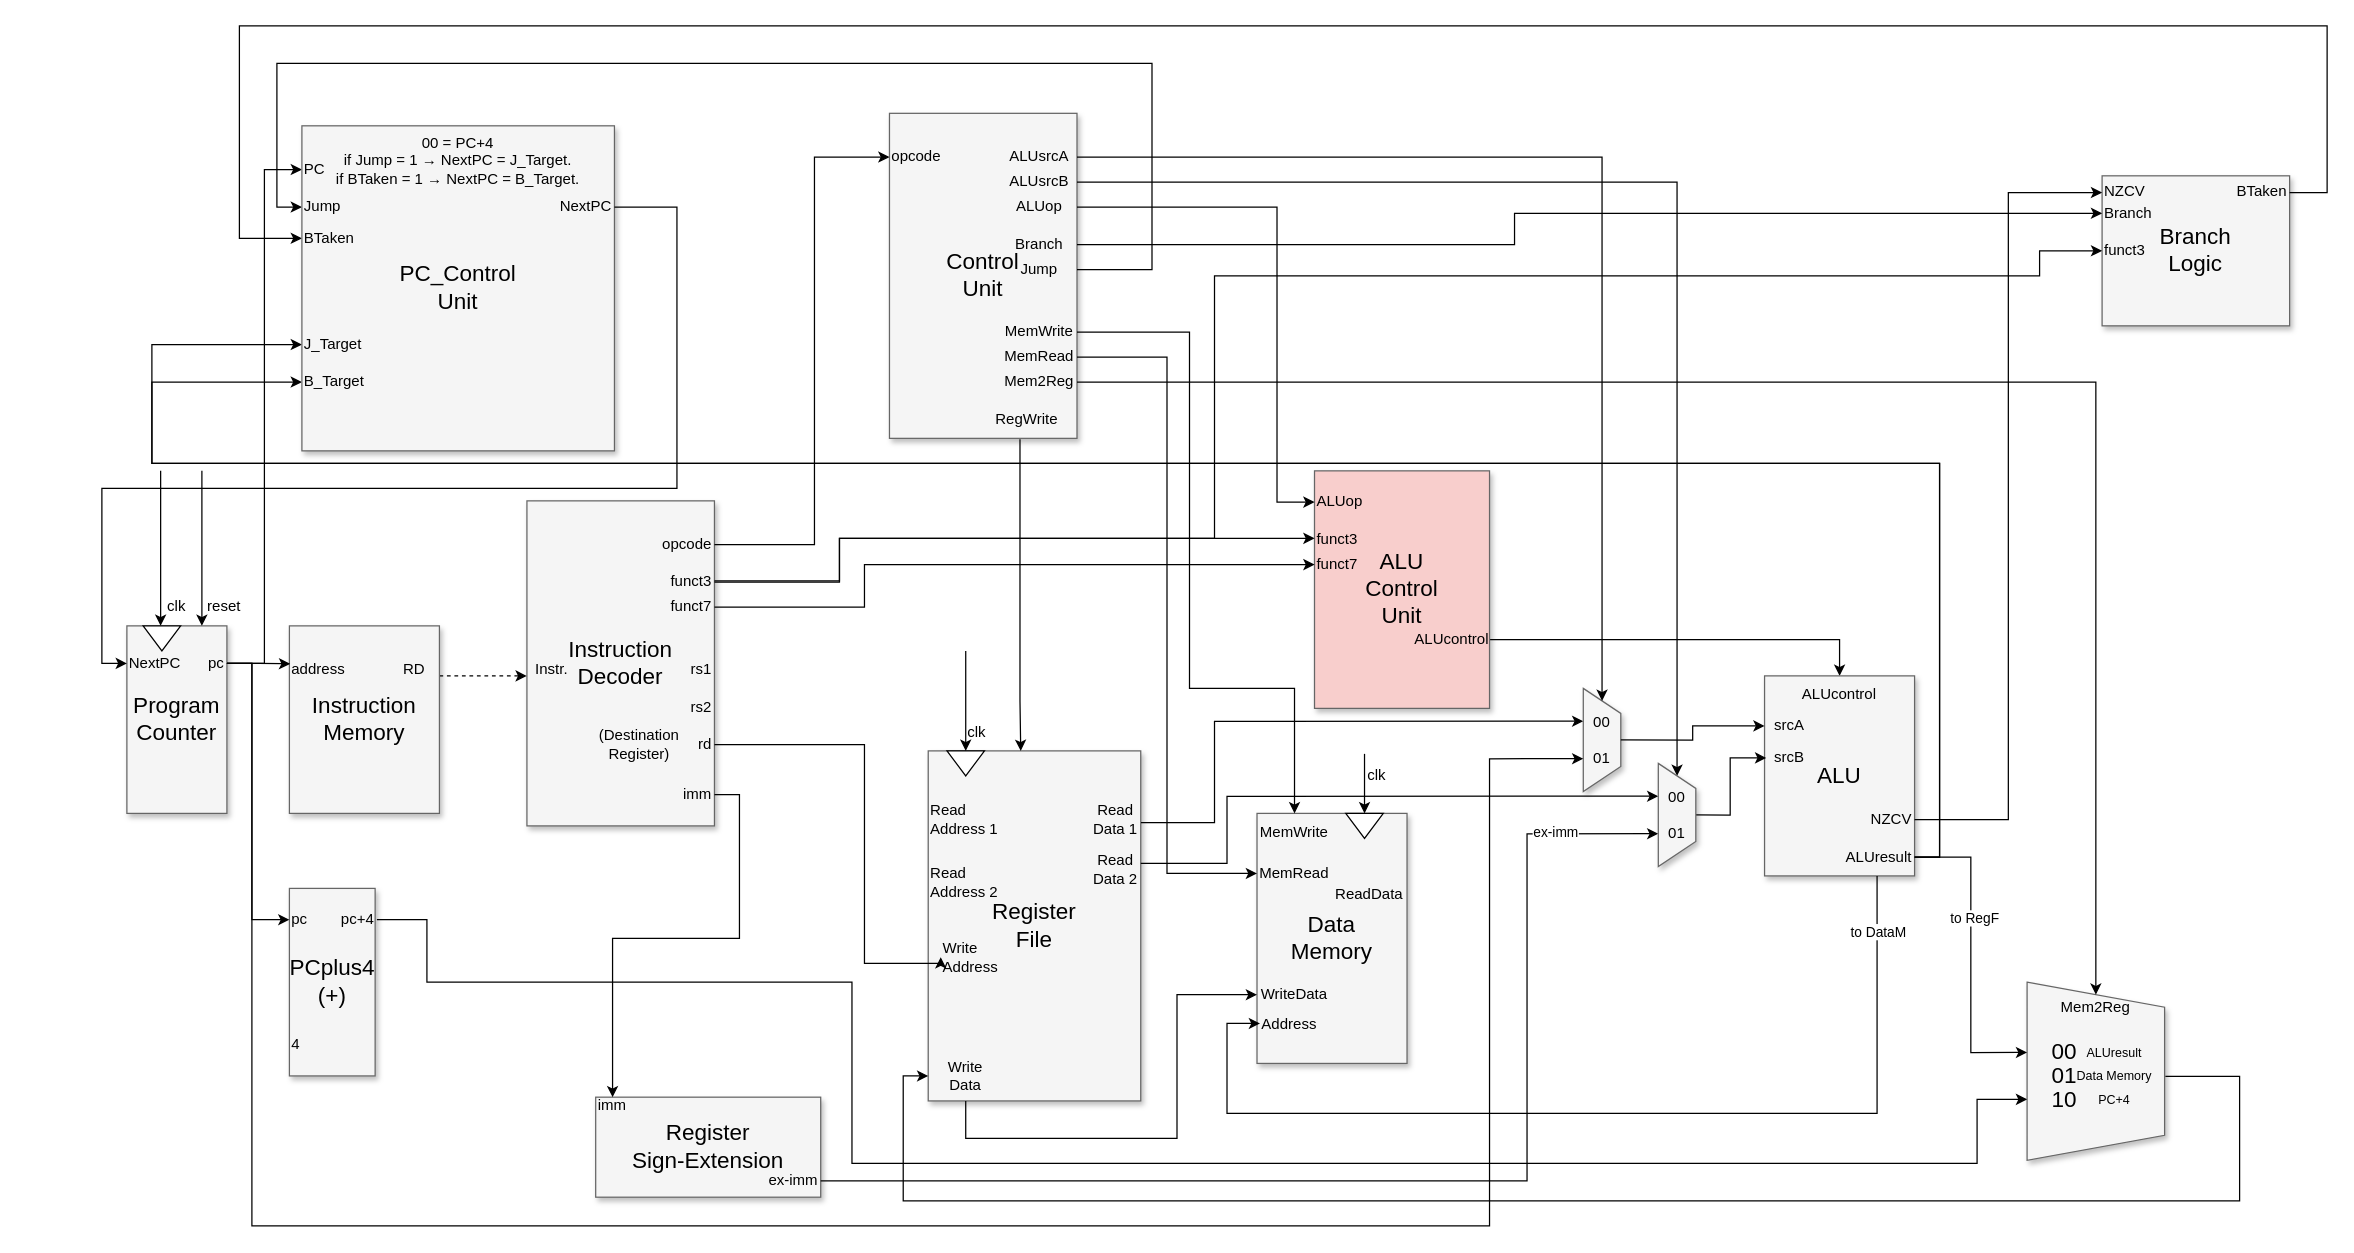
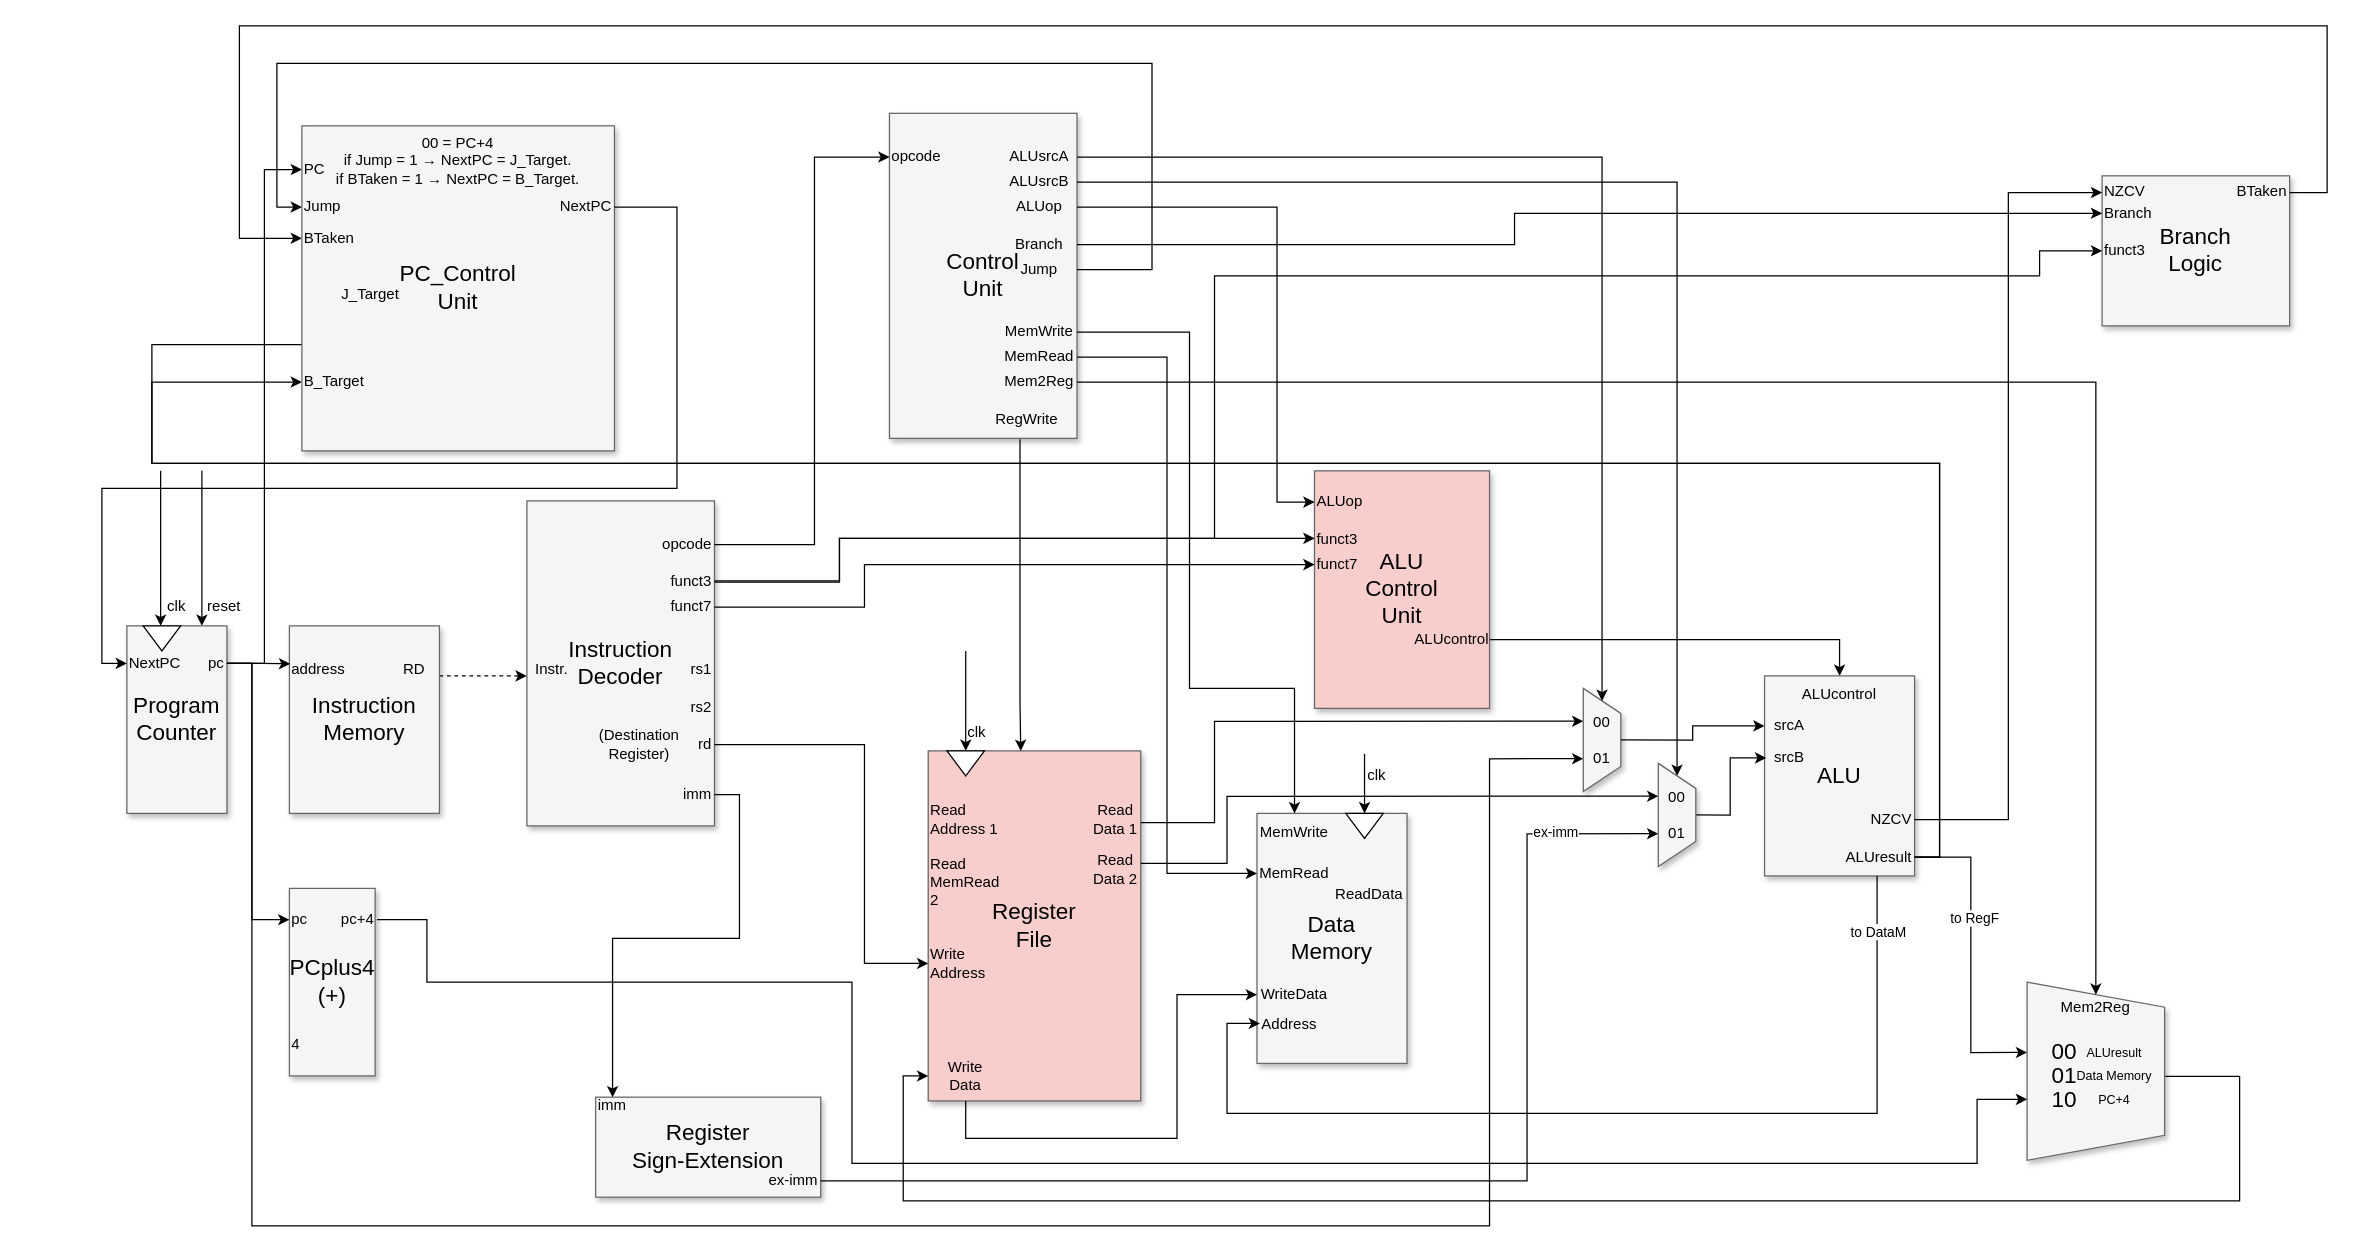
- <mxCell id="147" value="J_Target" style="text;html=1;align=left;verticalAlign=middle;whiteSpace=wrap;rounded=0;" parent="143" vertex="1"><mxGeometry y="160" width="60" height="30" as="geometry" /></mxCell>
+ <mxCell id="147" value="J_Target" style="text;html=1;align=left;verticalAlign=middle;whiteSpace=wrap;rounded=0;" parent="143" vertex="1"><mxGeometry x="30" y="120" width="60" height="30" as="geometry" /></mxCell>
- <mxCell id="7" value="Read&amp;nbsp;&lt;div&gt;Address 2&lt;/div&gt;" style="text;html=1;align=left;verticalAlign=middle;whiteSpace=wrap;rounded=0;" parent="3" vertex="1"><mxGeometry y="90" width="60" height="30" as="geometry" /></mxCell>
+ <mxCell id="7" value="Read&amp;nbsp;&lt;div&gt;MemRead 2&lt;/div&gt;" style="text;html=1;align=left;verticalAlign=middle;whiteSpace=wrap;rounded=0;" parent="3" vertex="1"><mxGeometry y="90" width="60" height="30" as="geometry" /></mxCell>
- <mxCell id="4" value="Register&lt;div&gt;File&lt;/div&gt;" style="whiteSpace=wrap;html=1;shadow=1;fontSize=18;fillColor=#f5f5f5;strokeColor=#666666;" parent="3" vertex="1"><mxGeometry width="170" height="280" as="geometry" /></mxCell>
+ <mxCell id="4" value="Register&lt;div&gt;File&lt;/div&gt;" style="whiteSpace=wrap;html=1;shadow=1;fontSize=18;fillColor=#f8cecc;strokeColor=#666666;" parent="3" vertex="1"><mxGeometry width="170" height="280" as="geometry" /></mxCell>
- <mxCell id="8" value="Write&lt;div&gt;Address&lt;/div&gt;" style="text;html=1;align=left;verticalAlign=middle;whiteSpace=wrap;rounded=0;" parent="3" vertex="1"><mxGeometry x="10" y="145" width="60" height="40" as="geometry" /></mxCell>
+ <mxCell id="8" value="Write&lt;div&gt;Address&lt;/div&gt;" style="text;html=1;align=left;verticalAlign=middle;whiteSpace=wrap;rounded=0;" parent="3" vertex="1"><mxGeometry y="150" width="60" height="40" as="geometry" /></mxCell>
